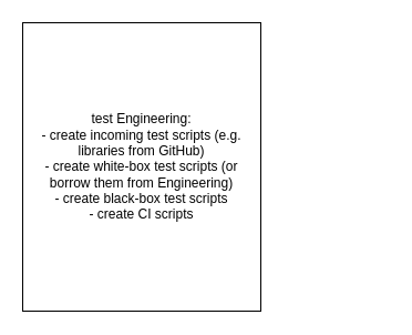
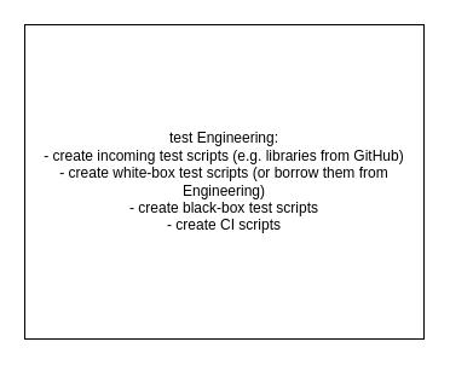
- <mxCell id="2" value="test Engineering:&lt;br&gt;- create incoming test scripts (e.g. libraries from GitHub)&lt;br&gt;- create white-box test scripts (or borrow them from Engineering)&lt;br&gt;- create black-box test scripts&lt;br&gt;- create CI scripts" style="rounded=0;whiteSpace=wrap;html=1;" parent="1" vertex="1"><mxGeometry x="20" y="20" width="215" height="260" as="geometry" /></mxCell>
+ <mxCell id="2" value="test Engineering:&lt;br&gt;- create incoming test scripts (e.g. libraries from GitHub)&lt;br&gt;- create white-box test scripts (or borrow them from Engineering)&lt;br&gt;- create black-box test scripts&lt;br&gt;- create CI scripts" style="rounded=0;whiteSpace=wrap;html=1;" parent="1" vertex="1"><mxGeometry x="20" y="20" width="330" height="260" as="geometry" /></mxCell>
